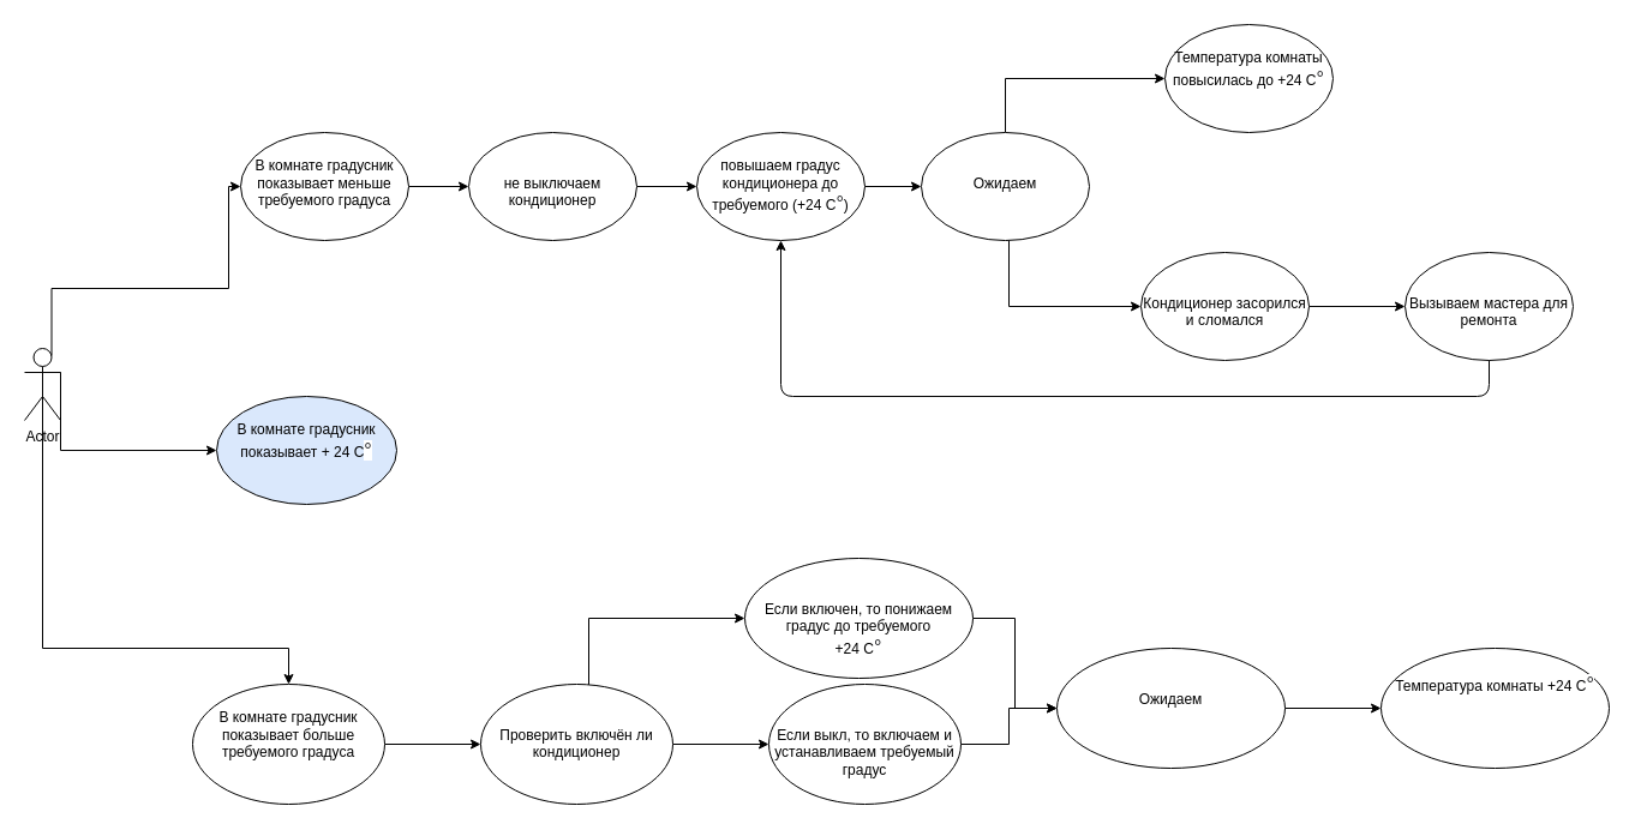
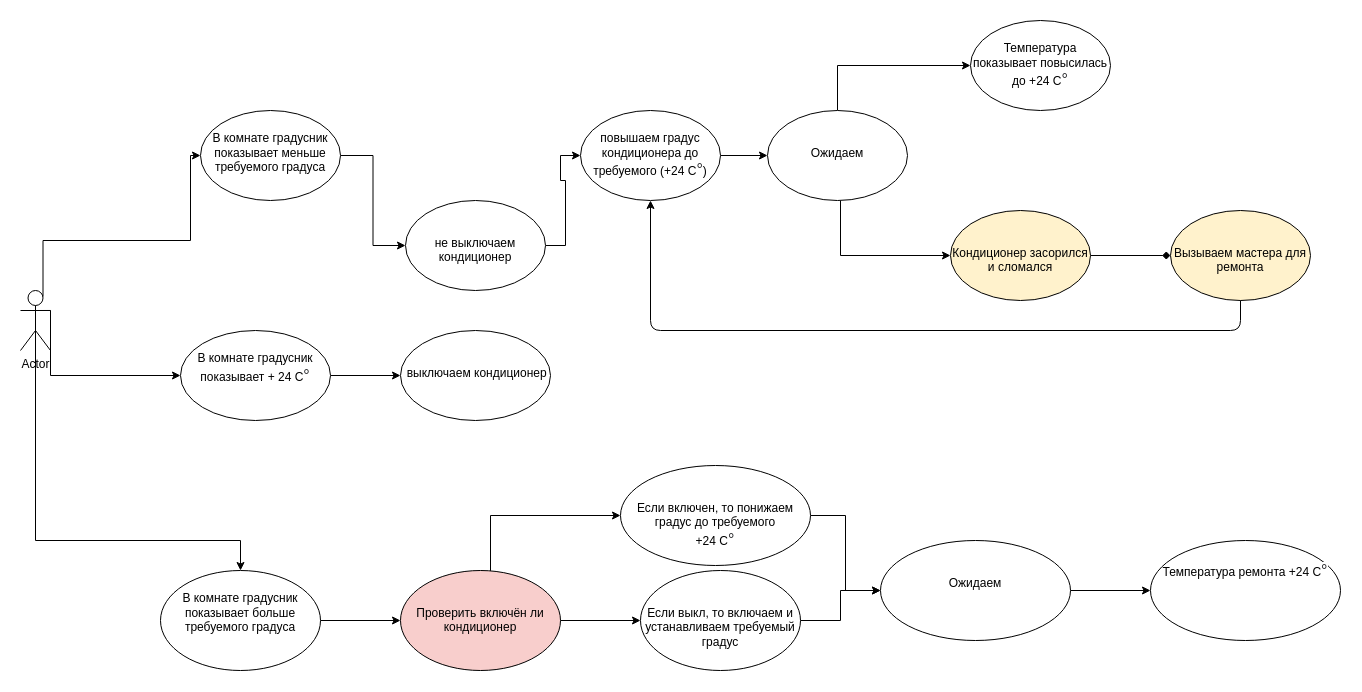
- <mxCell id="19" value="&lt;br&gt;Температура комнаты повысилась до +24 C&lt;span style=&quot;color: rgb(32 , 33 , 36) ; font-family: &amp;#34;arial&amp;#34; , sans-serif ; font-size: 16px ; text-align: left ; background-color: rgb(255 , 255 , 255)&quot;&gt;°&lt;/span&gt;" style="ellipse;whiteSpace=wrap;html=1;verticalAlign=top;" vertex="1" parent="1"><mxGeometry x="970" y="20" width="140" height="90" as="geometry" /></mxCell>
+ <mxCell id="19" value="&lt;br&gt;Температура показывает повысилась до +24 C&lt;span style=&quot;color: rgb(32 , 33 , 36) ; font-family: &amp;#34;arial&amp;#34; , sans-serif ; font-size: 16px ; text-align: left ; background-color: rgb(255 , 255 , 255)&quot;&gt;°&lt;/span&gt;" style="ellipse;whiteSpace=wrap;html=1;verticalAlign=top;" vertex="1" parent="1"><mxGeometry x="970" y="20" width="140" height="90" as="geometry" /></mxCell>
- <mxCell id="13" value="&lt;br&gt;&lt;br&gt;не выключаем кондиционер" style="ellipse;whiteSpace=wrap;html=1;verticalAlign=top;" vertex="1" parent="1"><mxGeometry x="390" y="110" width="140" height="90" as="geometry" /></mxCell>
+ <mxCell id="13" value="&lt;br&gt;&lt;br&gt;не выключаем кондиционер" style="ellipse;whiteSpace=wrap;html=1;verticalAlign=top;" vertex="1" parent="1"><mxGeometry x="405" y="200" width="140" height="90" as="geometry" /></mxCell>
- <mxCell id="21" value="&lt;br&gt;&lt;br&gt;Кондиционер засорился и сломался" style="ellipse;whiteSpace=wrap;html=1;verticalAlign=top;" vertex="1" parent="1"><mxGeometry x="950" y="210" width="140" height="90" as="geometry" /></mxCell>
+ <mxCell id="21" value="&lt;br&gt;&lt;br&gt;Кондиционер засорился и сломался" style="ellipse;whiteSpace=wrap;html=1;verticalAlign=top;fillColor=#fff2cc;" vertex="1" parent="1"><mxGeometry x="950" y="210" width="140" height="90" as="geometry" /></mxCell>
- <mxCell id="20" value="" style="edgeStyle=orthogonalEdgeStyle;rounded=0;orthogonalLoop=1;jettySize=auto;html=1;" edge="1" parent="1" source="21" target="22"><mxGeometry relative="1" as="geometry" /></mxCell>
+ <mxCell id="20" value="" style="edgeStyle=orthogonalEdgeStyle;rounded=0;orthogonalLoop=1;jettySize=auto;html=1;endArrow=diamond;" edge="1" parent="1" source="21" target="22"><mxGeometry relative="1" as="geometry" /></mxCell>
- <mxCell id="22" value="&lt;br&gt;&lt;br&gt;Вызываем мастера для ремонта" style="ellipse;whiteSpace=wrap;html=1;verticalAlign=top;" vertex="1" parent="1"><mxGeometry x="1170" y="210" width="140" height="90" as="geometry" /></mxCell>
+ <mxCell id="22" value="&lt;br&gt;&lt;br&gt;Вызываем мастера для ремонта" style="ellipse;whiteSpace=wrap;html=1;verticalAlign=top;fillColor=#fff2cc;" vertex="1" parent="1"><mxGeometry x="1170" y="210" width="140" height="90" as="geometry" /></mxCell>
- <mxCell id="11" value="&lt;br&gt;В комнате градусник показывает + 24 C&lt;span style=&quot;color: rgb(32 , 33 , 36) ; font-family: &amp;#34;arial&amp;#34; , sans-serif ; font-size: 16px ; text-align: left ; background-color: rgb(255 , 255 , 255)&quot;&gt;°&lt;/span&gt;" style="ellipse;whiteSpace=wrap;html=1;verticalAlign=top;fillColor=#dae8fc;" vertex="1" parent="1"><mxGeometry x="180" y="330" width="150" height="90" as="geometry" /></mxCell>
+ <mxCell id="11" value="&lt;br&gt;В комнате градусник показывает + 24 C&lt;span style=&quot;color: rgb(32 , 33 , 36) ; font-family: &amp;#34;arial&amp;#34; , sans-serif ; font-size: 16px ; text-align: left ; background-color: rgb(255 , 255 , 255)&quot;&gt;°&lt;/span&gt;" style="ellipse;whiteSpace=wrap;html=1;verticalAlign=top;" vertex="1" parent="1"><mxGeometry x="180" y="330" width="150" height="90" as="geometry" /></mxCell>
+ <mxCell id="10" value="" style="edgeStyle=orthogonalEdgeStyle;rounded=0;orthogonalLoop=1;jettySize=auto;html=1;" edge="1" parent="1" source="11" target="24"><mxGeometry relative="1" as="geometry" /></mxCell>
+ <mxCell id="24" value="&lt;br&gt;&lt;br&gt;&amp;nbsp;выключаем кондиционер" style="ellipse;whiteSpace=wrap;html=1;verticalAlign=top;" vertex="1" parent="1"><mxGeometry x="400" y="330" width="150" height="90" as="geometry" /></mxCell>
- <mxCell id="34" value="&lt;br&gt;Температура комнаты +24 C&lt;span style=&quot;color: rgb(32 , 33 , 36) ; font-family: &amp;#34;arial&amp;#34; , sans-serif ; font-size: 16px ; text-align: left ; background-color: rgb(255 , 255 , 255)&quot;&gt;°&lt;/span&gt;" style="ellipse;whiteSpace=wrap;html=1;verticalAlign=top;" vertex="1" parent="1"><mxGeometry x="1150" y="540" width="190" height="100" as="geometry" /></mxCell>
+ <mxCell id="34" value="&lt;br&gt;Температура ремонта +24 C&lt;span style=&quot;color: rgb(32 , 33 , 36) ; font-family: &amp;#34;arial&amp;#34; , sans-serif ; font-size: 16px ; text-align: left ; background-color: rgb(255 , 255 , 255)&quot;&gt;°&lt;/span&gt;" style="ellipse;whiteSpace=wrap;html=1;verticalAlign=top;" vertex="1" parent="1"><mxGeometry x="1150" y="540" width="190" height="100" as="geometry" /></mxCell>
- <mxCell id="27" value="&lt;br&gt;&lt;br&gt;Проверить включён ли кондиционер" style="ellipse;whiteSpace=wrap;html=1;verticalAlign=top;" vertex="1" parent="1"><mxGeometry x="400" y="570" width="160" height="100" as="geometry" /></mxCell>
+ <mxCell id="27" value="&lt;br&gt;&lt;br&gt;Проверить включён ли кондиционер" style="ellipse;whiteSpace=wrap;html=1;verticalAlign=top;fillColor=#f8cecc;" vertex="1" parent="1"><mxGeometry x="400" y="570" width="160" height="100" as="geometry" /></mxCell>
